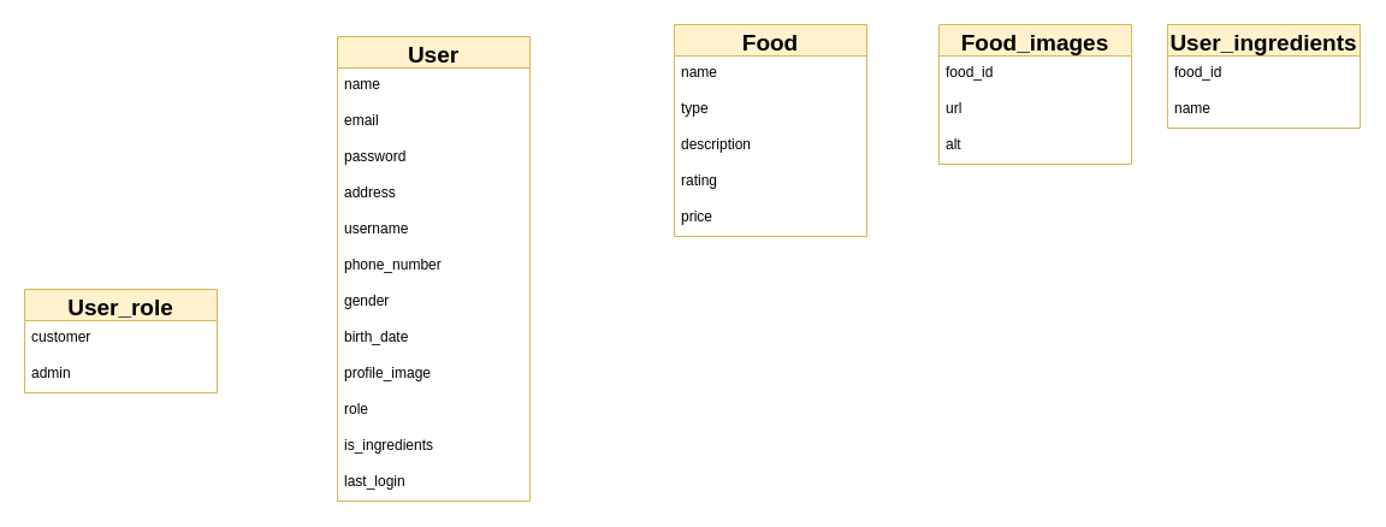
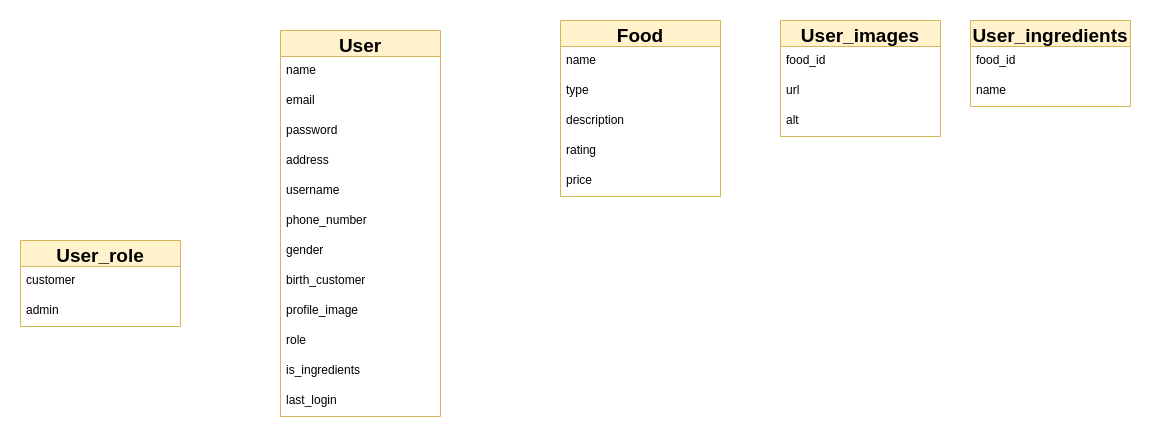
- <mxCell id="24" value="Food_images" style="swimlane;fontStyle=1;childLayout=stackLayout;horizontal=1;startSize=26;horizontalStack=0;resizeParent=1;resizeParentMax=0;resizeLast=0;collapsible=1;marginBottom=0;align=center;fontSize=19;fillColor=#fff2cc;strokeColor=#d6b656;" vertex="1" parent="1"><mxGeometry x="780" y="20" width="160" height="116" as="geometry" /></mxCell>
+ <mxCell id="24" value="User_images" style="swimlane;fontStyle=1;childLayout=stackLayout;horizontal=1;startSize=26;horizontalStack=0;resizeParent=1;resizeParentMax=0;resizeLast=0;collapsible=1;marginBottom=0;align=center;fontSize=19;fillColor=#fff2cc;strokeColor=#d6b656;" vertex="1" parent="1"><mxGeometry x="780" y="20" width="160" height="116" as="geometry" /></mxCell>
- <mxCell id="10" value="birth_date" style="text;strokeColor=none;fillColor=none;spacingLeft=4;spacingRight=4;overflow=hidden;rotatable=0;points=[[0,0.5],[1,0.5]];portConstraint=eastwest;fontSize=12;whiteSpace=wrap;html=1;" vertex="1" parent="2"><mxGeometry y="236" width="160" height="30" as="geometry" /></mxCell>
+ <mxCell id="10" value="birth_customer" style="text;strokeColor=none;fillColor=none;spacingLeft=4;spacingRight=4;overflow=hidden;rotatable=0;points=[[0,0.5],[1,0.5]];portConstraint=eastwest;fontSize=12;whiteSpace=wrap;html=1;" vertex="1" parent="2"><mxGeometry y="236" width="160" height="30" as="geometry" /></mxCell>
